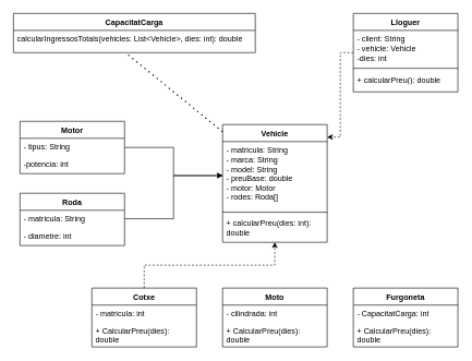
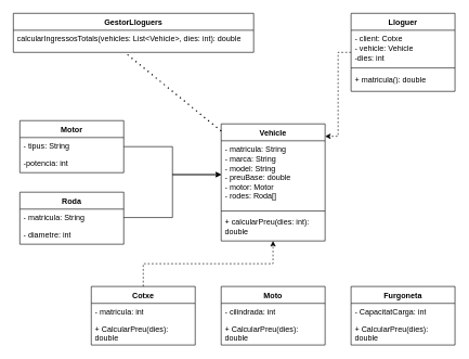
- <mxCell id="16" value="CapacitatCarga" style="swimlane;fontStyle=1;align=center;verticalAlign=top;childLayout=stackLayout;horizontal=1;startSize=26;horizontalStack=0;resizeParent=1;resizeParentMax=0;resizeLast=0;collapsible=1;marginBottom=0;whiteSpace=wrap;html=1;" vertex="1" parent="1"><mxGeometry x="20" y="20" width="370" height="60" as="geometry" /></mxCell>
+ <mxCell id="16" value="GestorLloguers" style="swimlane;fontStyle=1;align=center;verticalAlign=top;childLayout=stackLayout;horizontal=1;startSize=26;horizontalStack=0;resizeParent=1;resizeParentMax=0;resizeLast=0;collapsible=1;marginBottom=0;whiteSpace=wrap;html=1;" vertex="1" parent="1"><mxGeometry x="20" y="20" width="370" height="60" as="geometry" /></mxCell>
- <mxCell id="19" value="- client: String&lt;div&gt;- vehicle: Vehicle&lt;/div&gt;&lt;div&gt;-dies: int&lt;/div&gt;" style="text;strokeColor=none;fillColor=none;align=left;verticalAlign=top;spacingLeft=4;spacingRight=4;overflow=hidden;rotatable=0;points=[[0,0.5],[1,0.5]];portConstraint=eastwest;whiteSpace=wrap;html=1;" vertex="1" parent="18"><mxGeometry y="26" width="160" height="54" as="geometry" /></mxCell>
+ <mxCell id="19" value="- client: Cotxe&lt;div&gt;- vehicle: Vehicle&lt;/div&gt;&lt;div&gt;-dies: int&lt;/div&gt;" style="text;strokeColor=none;fillColor=none;align=left;verticalAlign=top;spacingLeft=4;spacingRight=4;overflow=hidden;rotatable=0;points=[[0,0.5],[1,0.5]];portConstraint=eastwest;whiteSpace=wrap;html=1;" vertex="1" parent="18"><mxGeometry y="26" width="160" height="54" as="geometry" /></mxCell>
- <mxCell id="21" value="+ calcularPreu(): double" style="text;strokeColor=none;fillColor=none;align=left;verticalAlign=top;spacingLeft=4;spacingRight=4;overflow=hidden;rotatable=0;points=[[0,0.5],[1,0.5]];portConstraint=eastwest;whiteSpace=wrap;html=1;" vertex="1" parent="18"><mxGeometry y="88" width="160" height="32" as="geometry" /></mxCell>
+ <mxCell id="21" value="+ matricula(): double" style="text;strokeColor=none;fillColor=none;align=left;verticalAlign=top;spacingLeft=4;spacingRight=4;overflow=hidden;rotatable=0;points=[[0,0.5],[1,0.5]];portConstraint=eastwest;whiteSpace=wrap;html=1;" vertex="1" parent="18"><mxGeometry y="88" width="160" height="32" as="geometry" /></mxCell>
